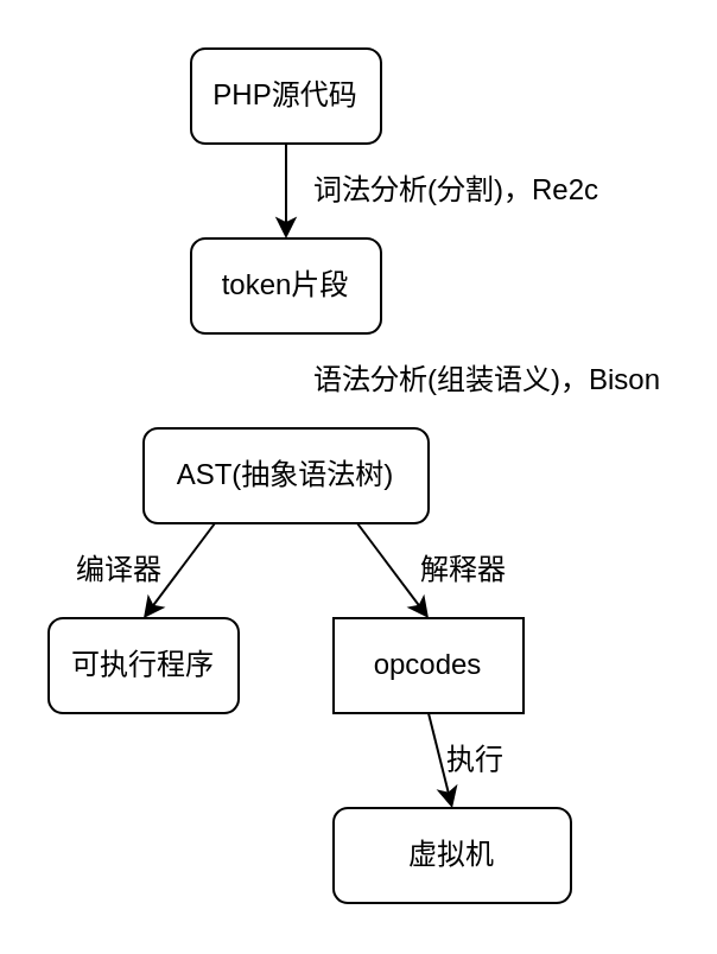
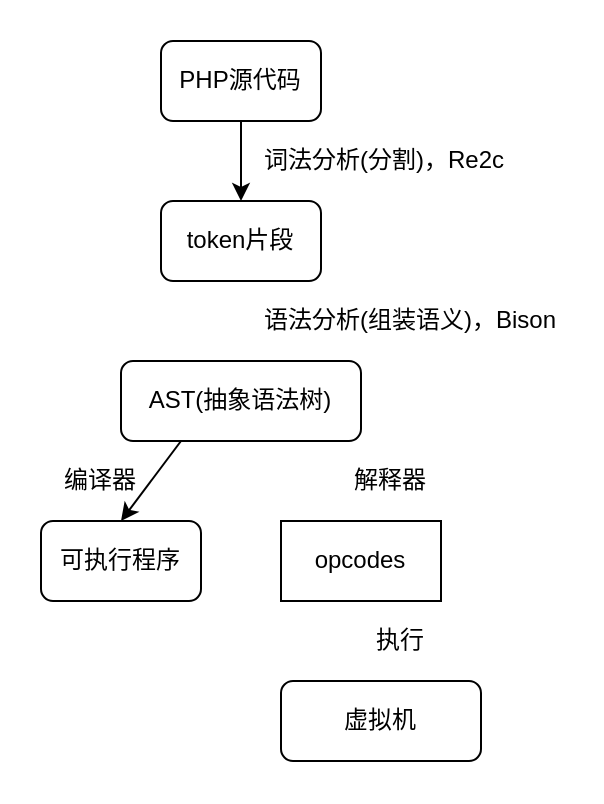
- <mxCell id="6" style="edgeStyle=none;rounded=0;orthogonalLoop=1;jettySize=auto;html=1;exitX=0.75;exitY=1;exitDx=0;exitDy=0;entryX=0.5;entryY=0;entryDx=0;entryDy=0;" parent="1" source="7" target="10" edge="1"><mxGeometry relative="1" as="geometry" /></mxCell>
- <mxCell id="9" style="edgeStyle=none;rounded=0;orthogonalLoop=1;jettySize=auto;html=1;exitX=0.5;exitY=1;exitDx=0;exitDy=0;entryX=0.5;entryY=0;entryDx=0;entryDy=0;" parent="1" source="10" target="15" edge="1"><mxGeometry relative="1" as="geometry" /></mxCell>
